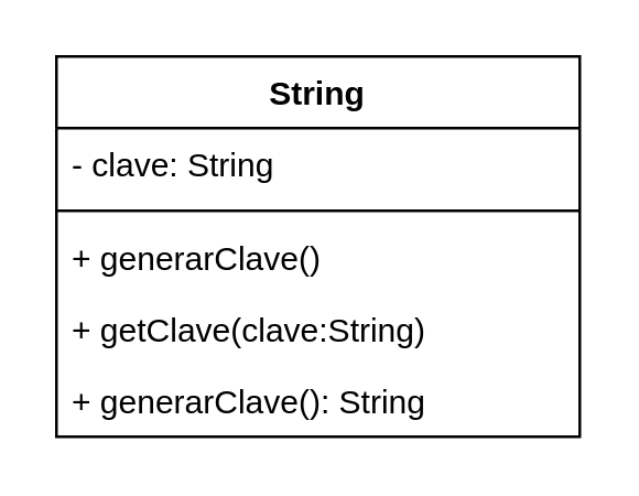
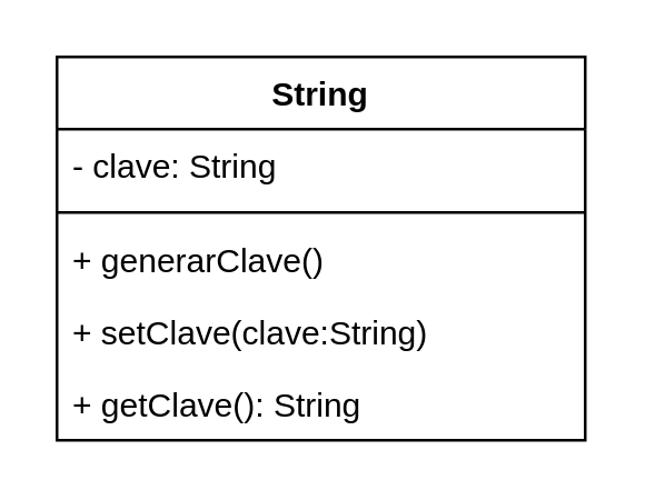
- <mxCell id="6" value="+ getClave(clave:String)&amp;nbsp;" style="text;strokeColor=none;fillColor=none;align=left;verticalAlign=top;spacingLeft=4;spacingRight=4;overflow=hidden;rotatable=0;points=[[0,0.5],[1,0.5]];portConstraint=eastwest;whiteSpace=wrap;html=1;" vertex="1" parent="2"><mxGeometry y="86" width="190" height="26" as="geometry" /></mxCell>
+ <mxCell id="6" value="+ setClave(clave:String)&amp;nbsp;" style="text;strokeColor=none;fillColor=none;align=left;verticalAlign=top;spacingLeft=4;spacingRight=4;overflow=hidden;rotatable=0;points=[[0,0.5],[1,0.5]];portConstraint=eastwest;whiteSpace=wrap;html=1;" vertex="1" parent="2"><mxGeometry y="86" width="190" height="26" as="geometry" /></mxCell>
- <mxCell id="7" value="+ generarClave(): String" style="text;strokeColor=none;fillColor=none;align=left;verticalAlign=top;spacingLeft=4;spacingRight=4;overflow=hidden;rotatable=0;points=[[0,0.5],[1,0.5]];portConstraint=eastwest;whiteSpace=wrap;html=1;" vertex="1" parent="2"><mxGeometry y="112" width="190" height="26" as="geometry" /></mxCell>
+ <mxCell id="7" value="+ getClave(): String" style="text;strokeColor=none;fillColor=none;align=left;verticalAlign=top;spacingLeft=4;spacingRight=4;overflow=hidden;rotatable=0;points=[[0,0.5],[1,0.5]];portConstraint=eastwest;whiteSpace=wrap;html=1;" vertex="1" parent="2"><mxGeometry y="112" width="190" height="26" as="geometry" /></mxCell>
